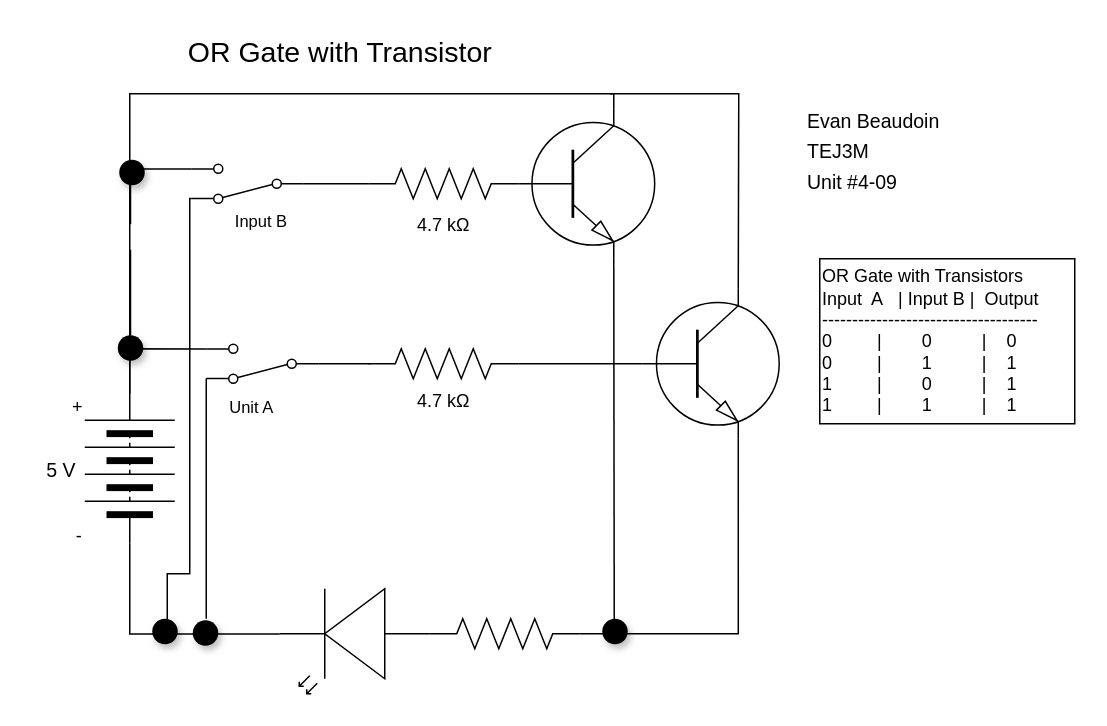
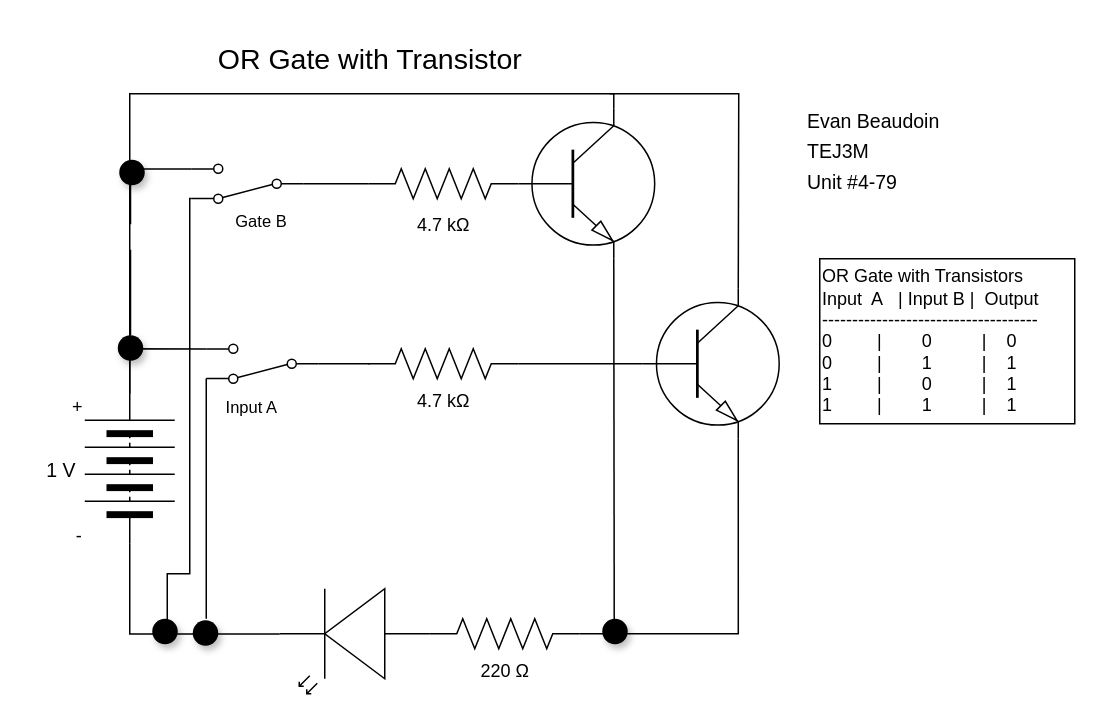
- <mxCell id="21" value="OR Gate with Transistor" style="text;html=1;align=center;verticalAlign=middle;resizable=0;points=[];autosize=1;strokeColor=none;fillColor=none;fontSize=19;" vertex="1" parent="1"><mxGeometry x="111" y="15" width="230" height="40" as="geometry" /></mxCell>
+ <mxCell id="21" value="OR Gate with Transistor" style="text;html=1;align=center;verticalAlign=middle;resizable=0;points=[];autosize=1;strokeColor=none;fillColor=none;fontSize=19;" vertex="1" parent="1"><mxGeometry x="131" y="20" width="230" height="40" as="geometry" /></mxCell>
- <mxCell id="9" value="&lt;font style=&quot;font-size: 13px;&quot;&gt;Evan Beaudoin&lt;br style=&quot;&quot;&gt;TEJ3M&lt;br&gt;Unit #4-09&lt;/font&gt;" style="text;html=1;align=left;verticalAlign=middle;resizable=0;points=[];autosize=1;strokeColor=none;fillColor=none;fontSize=17;fontFamily=Helvetica;fontColor=default;" vertex="1" parent="1"><mxGeometry x="536" y="65" width="110" height="70" as="geometry" /></mxCell>
+ <mxCell id="9" value="&lt;font style=&quot;font-size: 13px;&quot;&gt;Evan Beaudoin&lt;br style=&quot;&quot;&gt;TEJ3M&lt;br&gt;Unit #4-79&lt;/font&gt;" style="text;html=1;align=left;verticalAlign=middle;resizable=0;points=[];autosize=1;strokeColor=none;fillColor=none;fontSize=17;fontFamily=Helvetica;fontColor=default;" vertex="1" parent="1"><mxGeometry x="536" y="65" width="110" height="70" as="geometry" /></mxCell>
- <mxCell id="38" value="Input B&amp;nbsp;" style="text;html=1;align=center;verticalAlign=middle;resizable=0;points=[];autosize=1;strokeColor=none;fillColor=none;fontSize=11;fontFamily=Helvetica;fontColor=default;" vertex="1" parent="1"><mxGeometry x="145" y="132" width="60" height="30" as="geometry" /></mxCell>
+ <mxCell id="38" value="Gate B&amp;nbsp;" style="text;html=1;align=center;verticalAlign=middle;resizable=0;points=[];autosize=1;strokeColor=none;fillColor=none;fontSize=11;fontFamily=Helvetica;fontColor=default;" vertex="1" parent="1"><mxGeometry x="145" y="132" width="60" height="30" as="geometry" /></mxCell>
- <mxCell id="22" value="Unit A" style="text;html=1;align=center;verticalAlign=middle;resizable=0;points=[];autosize=1;strokeColor=none;fillColor=none;fontSize=11;fontFamily=Helvetica;fontColor=default;" vertex="1" parent="1"><mxGeometry x="137" y="256" width="60" height="30" as="geometry" /></mxCell>
+ <mxCell id="22" value="Input A" style="text;html=1;align=center;verticalAlign=middle;resizable=0;points=[];autosize=1;strokeColor=none;fillColor=none;fontSize=11;fontFamily=Helvetica;fontColor=default;" vertex="1" parent="1"><mxGeometry x="137" y="256" width="60" height="30" as="geometry" /></mxCell>
- <mxCell id="24" value="5 V" style="text;html=1;align=center;verticalAlign=middle;resizable=0;points=[];autosize=1;strokeColor=none;fillColor=none;fontSize=13;" vertex="1" parent="1"><mxGeometry x="20" y="298" width="40" height="30" as="geometry" /></mxCell>
+ <mxCell id="24" value="1 V" style="text;html=1;align=center;verticalAlign=middle;resizable=0;points=[];autosize=1;strokeColor=none;fillColor=none;fontSize=13;" vertex="1" parent="1"><mxGeometry x="20" y="298" width="40" height="30" as="geometry" /></mxCell>
+ <mxCell id="20" value="220 Ω" style="text;html=1;align=center;verticalAlign=middle;resizable=0;points=[];autosize=1;strokeColor=none;fillColor=none;" vertex="1" parent="1"><mxGeometry x="306" y="432" width="60" height="30" as="geometry" /></mxCell>
